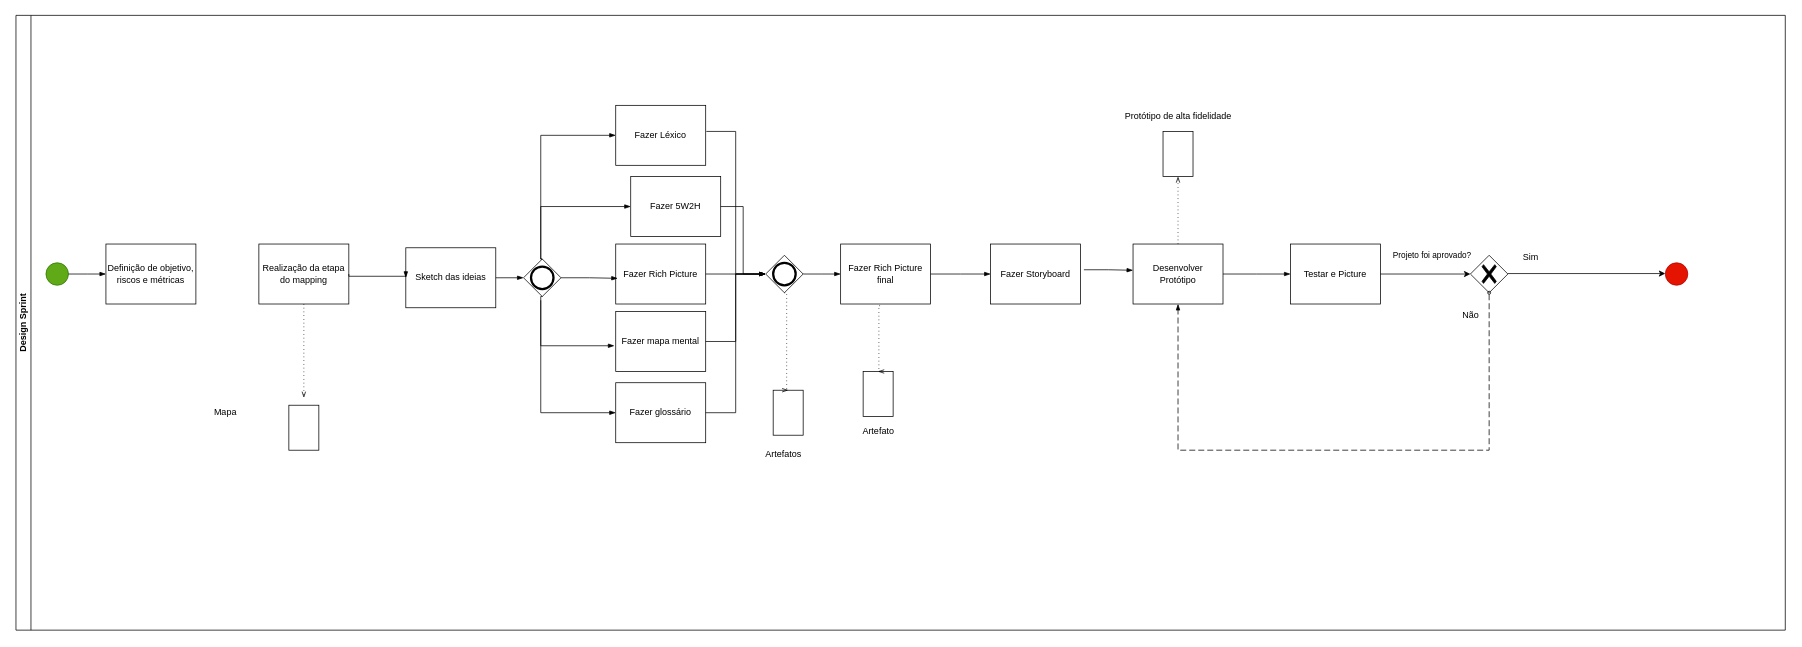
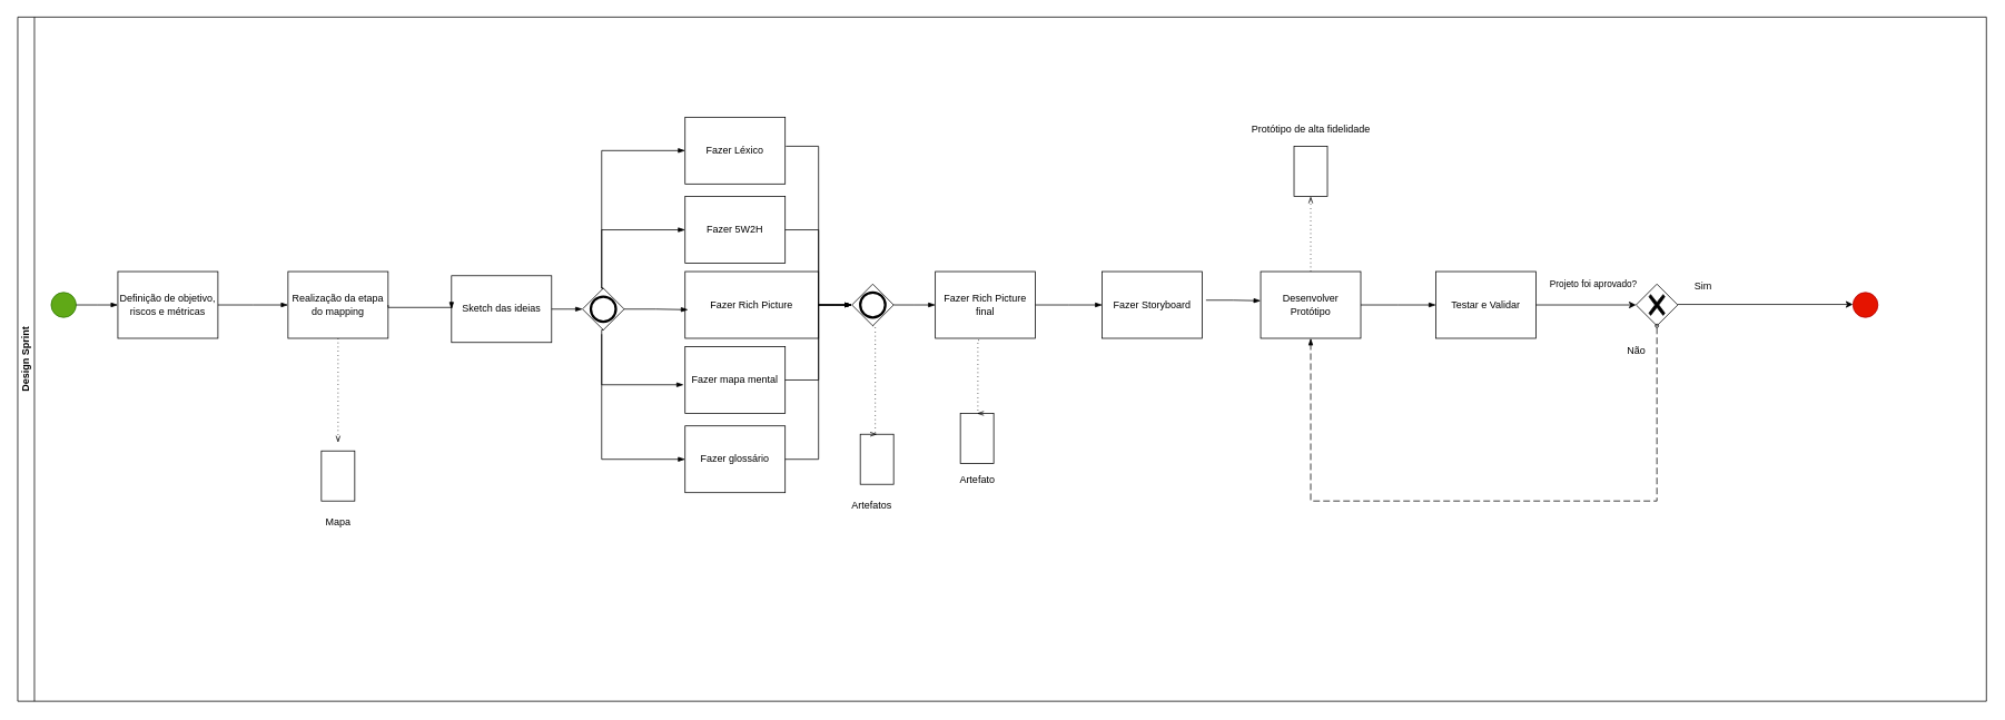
- <mxCell id="12" value="Fazer 5W2H" style="points=[[0.25,0,0],[0.5,0,0],[0.75,0,0],[1,0.25,0],[1,0.5,0],[1,0.75,0],[0.75,1,0],[0.5,1,0],[0.25,1,0],[0,0.75,0],[0,0.5,0],[0,0.25,0]];shape=mxgraph.bpmn.task2;whiteSpace=wrap;rectStyle=rounded;size=10;html=1;container=1;expand=0;collapsible=0;bpmnShapeType=call;taskMarker=user;" vertex="1" parent="2"><mxGeometry x="820" y="215" width="120" height="80" as="geometry" /></mxCell>
+ <mxCell id="12" value="Fazer 5W2H" style="points=[[0.25,0,0],[0.5,0,0],[0.75,0,0],[1,0.25,0],[1,0.5,0],[1,0.75,0],[0.75,1,0],[0.5,1,0],[0.25,1,0],[0,0.75,0],[0,0.5,0],[0,0.25,0]];shape=mxgraph.bpmn.task2;whiteSpace=wrap;rectStyle=rounded;size=10;html=1;container=1;expand=0;collapsible=0;bpmnShapeType=call;taskMarker=user;" vertex="1" parent="2"><mxGeometry x="800" y="215" width="120" height="80" as="geometry" /></mxCell>
+ <mxCell id="41" value="" style="edgeStyle=elbowEdgeStyle;fontSize=12;html=1;endArrow=blockThin;endFill=1;rounded=0;exitX=1;exitY=0.5;exitDx=0;exitDy=0;exitPerimeter=0;entryX=0;entryY=0.5;entryDx=0;entryDy=0;entryPerimeter=0;" edge="1" parent="2" source="3" target="4"><mxGeometry width="160" relative="1" as="geometry"><mxPoint x="300" y="320" as="sourcePoint" /><mxPoint x="460" y="320" as="targetPoint" /></mxGeometry></mxCell>
- <mxCell id="10" value="Fazer Rich Picture" style="points=[[0.25,0,0],[0.5,0,0],[0.75,0,0],[1,0.25,0],[1,0.5,0],[1,0.75,0],[0.75,1,0],[0.5,1,0],[0.25,1,0],[0,0.75,0],[0,0.5,0],[0,0.25,0]];shape=mxgraph.bpmn.task2;whiteSpace=wrap;rectStyle=rounded;size=10;html=1;container=1;expand=0;collapsible=0;bpmnShapeType=call;taskMarker=user;" vertex="1" parent="2"><mxGeometry x="800" y="305" width="120" height="80" as="geometry" /></mxCell>
+ <mxCell id="10" value="Fazer Rich Picture" style="points=[[0.25,0,0],[0.5,0,0],[0.75,0,0],[1,0.25,0],[1,0.5,0],[1,0.75,0],[0.75,1,0],[0.5,1,0],[0.25,1,0],[0,0.75,0],[0,0.5,0],[0,0.25,0]];shape=mxgraph.bpmn.task2;whiteSpace=wrap;rectStyle=rounded;size=10;html=1;container=1;expand=0;collapsible=0;bpmnShapeType=call;taskMarker=user;" vertex="1" parent="2"><mxGeometry x="800" y="305" width="160" height="80" as="geometry" /></mxCell>
- <mxCell id="34" value="Testar e Picture" style="points=[[0.25,0,0],[0.5,0,0],[0.75,0,0],[1,0.25,0],[1,0.5,0],[1,0.75,0],[0.75,1,0],[0.5,1,0],[0.25,1,0],[0,0.75,0],[0,0.5,0],[0,0.25,0]];shape=mxgraph.bpmn.task2;whiteSpace=wrap;rectStyle=rounded;size=10;html=1;container=1;expand=0;collapsible=0;taskMarker=abstract;" vertex="1" parent="2"><mxGeometry x="1700" y="305" width="120" height="80" as="geometry" /></mxCell>
+ <mxCell id="34" value="Testar e Validar" style="points=[[0.25,0,0],[0.5,0,0],[0.75,0,0],[1,0.25,0],[1,0.5,0],[1,0.75,0],[0.75,1,0],[0.5,1,0],[0.25,1,0],[0,0.75,0],[0,0.5,0],[0,0.25,0]];shape=mxgraph.bpmn.task2;whiteSpace=wrap;rectStyle=rounded;size=10;html=1;container=1;expand=0;collapsible=0;taskMarker=abstract;" vertex="1" parent="2"><mxGeometry x="1700" y="305" width="120" height="80" as="geometry" /></mxCell>
- <mxCell id="44" value="Mapa" style="text;html=1;align=center;verticalAlign=middle;resizable=0;points=[];autosize=1;strokeColor=none;fillColor=none;" vertex="1" parent="2"><mxGeometry x="254" y="515" width="50" height="30" as="geometry" /></mxCell>
+ <mxCell id="44" value="Mapa" style="text;html=1;align=center;verticalAlign=middle;resizable=0;points=[];autosize=1;strokeColor=none;fillColor=none;" vertex="1" parent="2"><mxGeometry x="359" y="590" width="50" height="30" as="geometry" /></mxCell>
